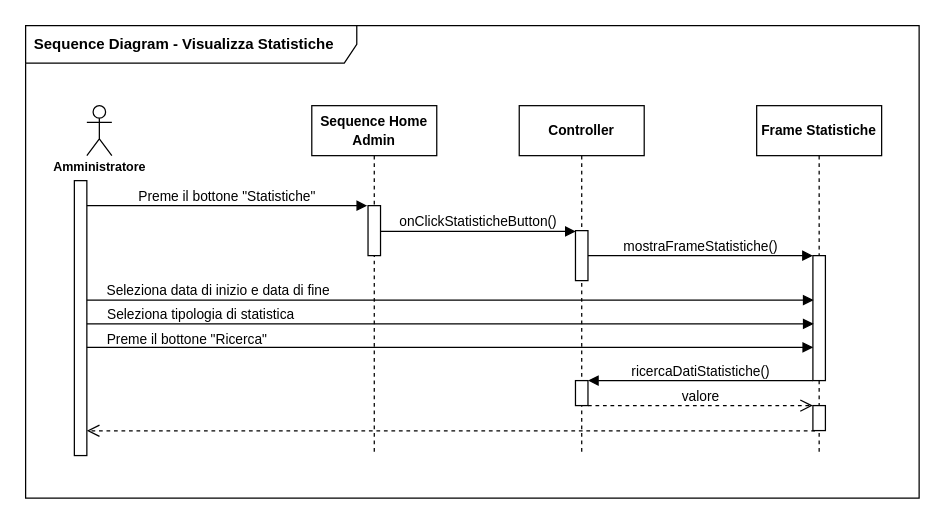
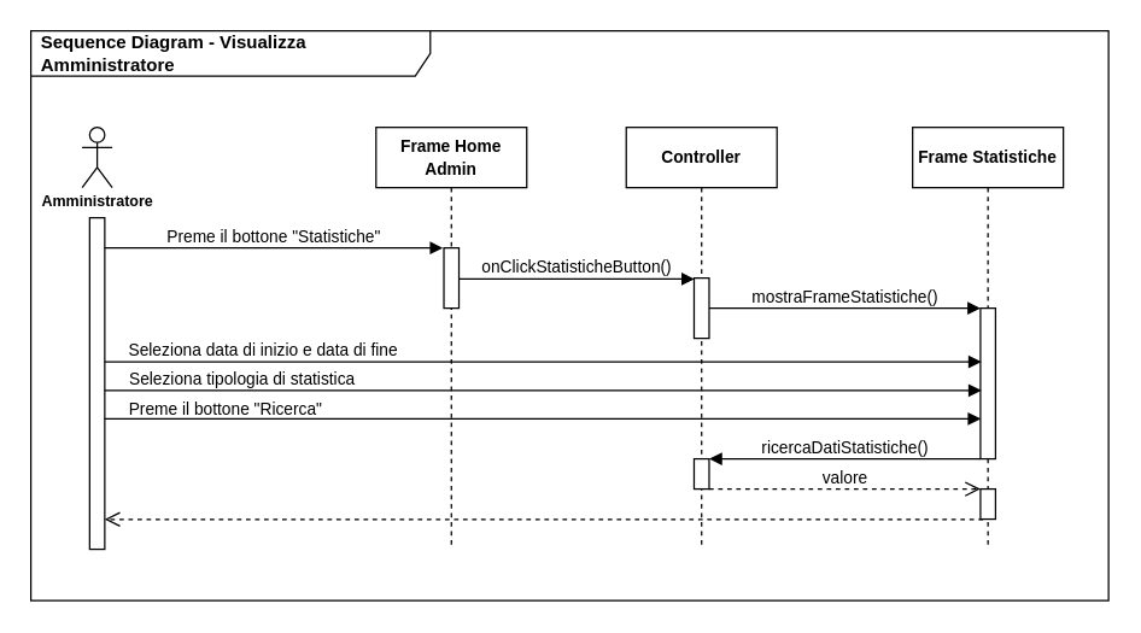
- <mxCell id="2" value="&lt;b&gt;Sequence Diagram - Visualizza Statistiche&lt;/b&gt;" style="shape=umlFrame;whiteSpace=wrap;html=1;width=265;height=30;boundedLbl=1;verticalAlign=middle;align=left;spacingLeft=5;" vertex="1" parent="1"><mxGeometry x="20" y="20" width="715" height="378" as="geometry" /></mxCell>
+ <mxCell id="2" value="&lt;b&gt;Sequence Diagram - Visualizza Amministratore&lt;/b&gt;" style="shape=umlFrame;whiteSpace=wrap;html=1;width=265;height=30;boundedLbl=1;verticalAlign=middle;align=left;spacingLeft=5;" vertex="1" parent="1"><mxGeometry x="20" y="20" width="715" height="378" as="geometry" /></mxCell>
- <mxCell id="19" value="&lt;font style=&quot;font-size: 10px;&quot;&gt;&lt;b&gt;Amministratore&lt;/b&gt;&lt;/font&gt;" style="shape=umlActor;verticalLabelPosition=bottom;verticalAlign=top;html=1;fillColor=none;spacing=-3;" vertex="1" parent="1"><mxGeometry x="69" y="84" width="20" height="40" as="geometry" /></mxCell>
+ <mxCell id="19" value="&lt;font style=&quot;font-size: 10px;&quot;&gt;&lt;b&gt;Amministratore&lt;/b&gt;&lt;/font&gt;" style="shape=umlActor;verticalLabelPosition=bottom;verticalAlign=top;html=1;fillColor=none;spacing=-3;" vertex="1" parent="1"><mxGeometry x="54" y="84" width="20" height="40" as="geometry" /></mxCell>
- <mxCell id="10" value="&lt;font style=&quot;font-size: 11px;&quot;&gt;Sequence Home Admin&lt;/font&gt;" style="shape=umlLifeline;perimeter=lifelinePerimeter;whiteSpace=wrap;html=1;container=1;collapsible=0;recursiveResize=0;outlineConnect=0;fontStyle=1" vertex="1" parent="1"><mxGeometry x="249" y="84" width="100" height="280" as="geometry" /></mxCell>
+ <mxCell id="10" value="&lt;font style=&quot;font-size: 11px;&quot;&gt;Frame Home Admin&lt;/font&gt;" style="shape=umlLifeline;perimeter=lifelinePerimeter;whiteSpace=wrap;html=1;container=1;collapsible=0;recursiveResize=0;outlineConnect=0;fontStyle=1" vertex="1" parent="1"><mxGeometry x="249" y="84" width="100" height="280" as="geometry" /></mxCell>
